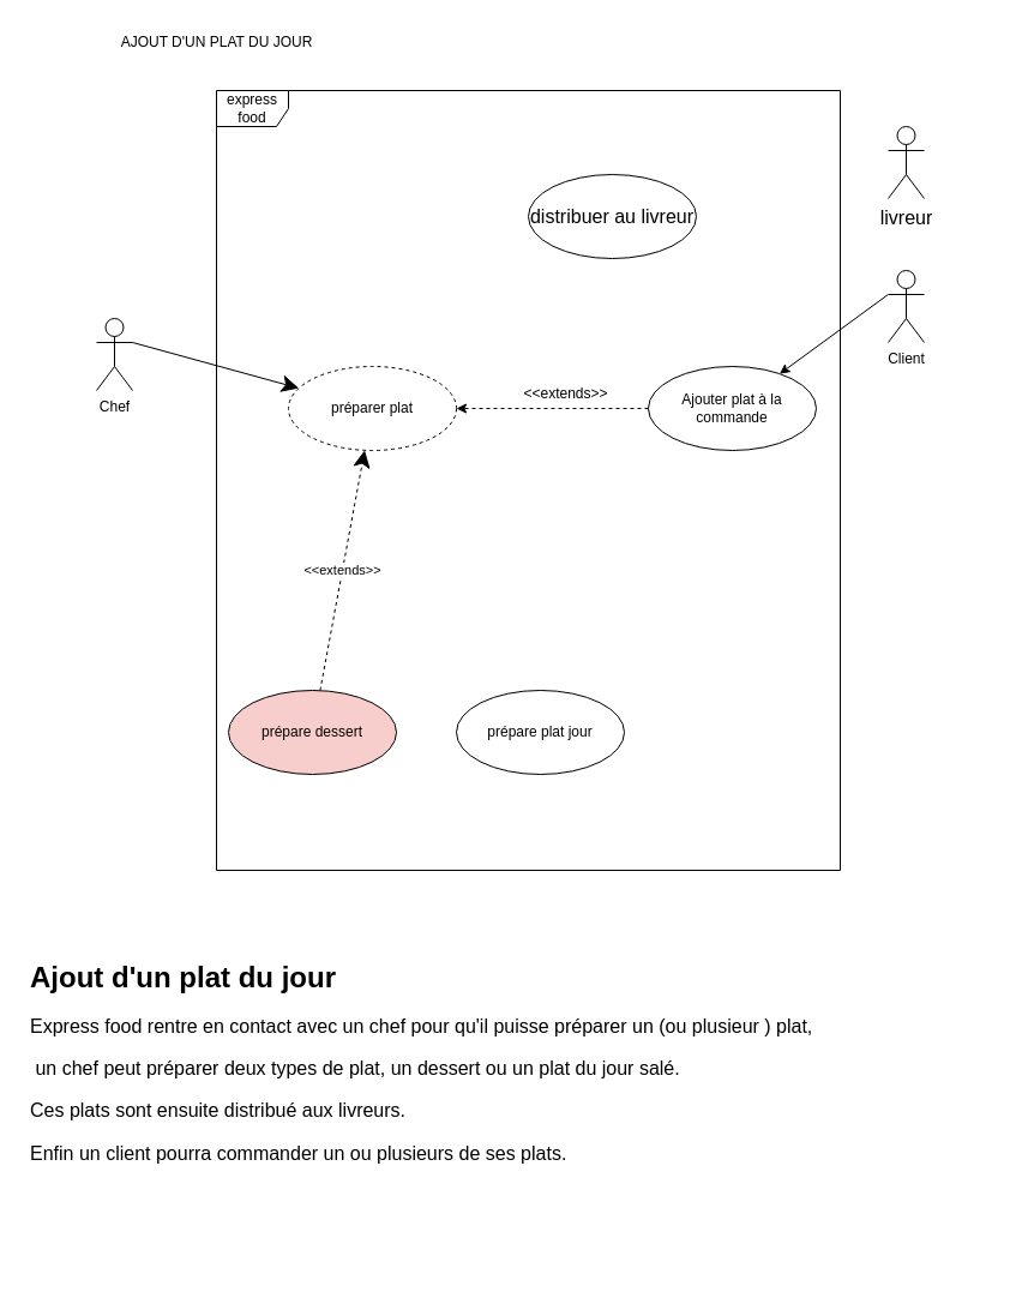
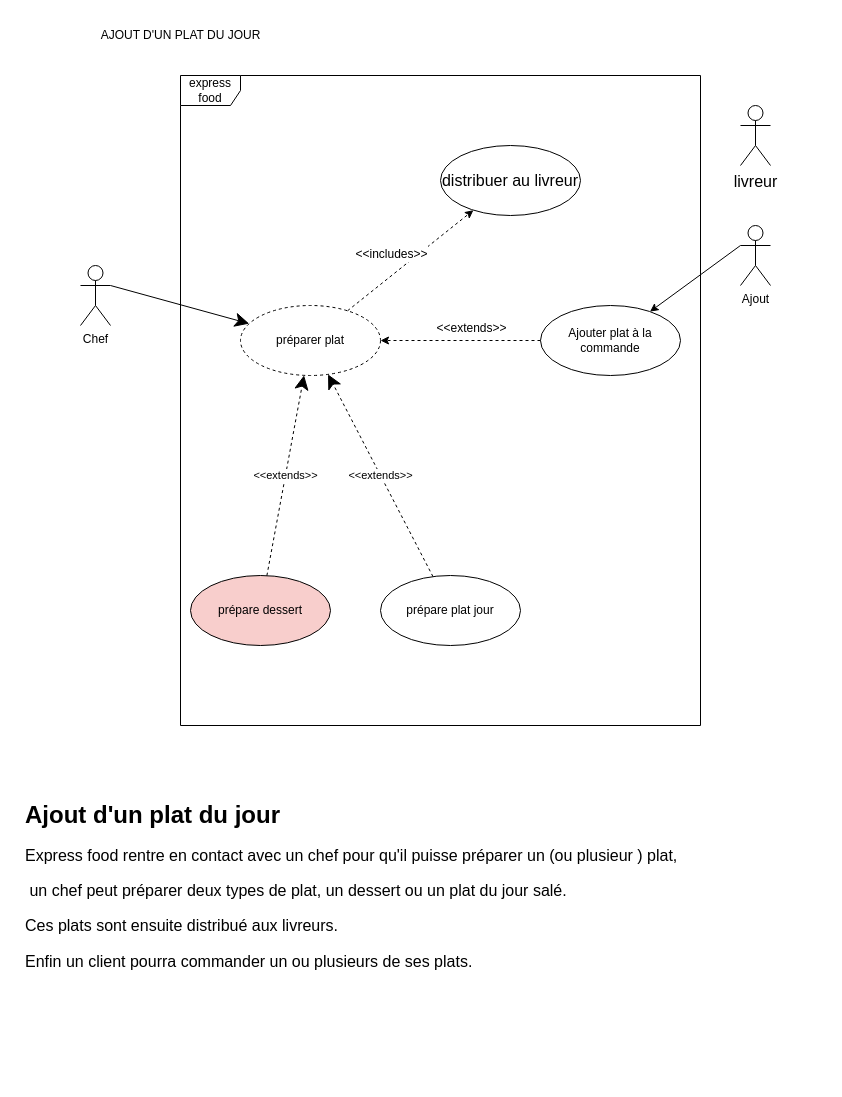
+ <mxCell id="17" value="" style="endArrow=classic;html=1;rounded=0;fontSize=16;dashed=1;endFill=1;" parent="1" source="5" target="16" edge="1"><mxGeometry width="50" height="50" relative="1" as="geometry"><mxPoint x="340" y="285" as="sourcePoint" /><mxPoint x="390" y="235" as="targetPoint" /><Array as="points" /></mxGeometry></mxCell>
+ <mxCell id="18" value="&lt;font style=&quot;font-size: 12px;&quot;&gt;&amp;lt;&amp;lt;includes&amp;gt;&amp;gt;&lt;/font&gt;" style="edgeLabel;html=1;align=center;verticalAlign=middle;resizable=0;points=[];fontSize=16;" parent="17" vertex="1" connectable="0"><mxGeometry x="0.206" y="-2" relative="1" as="geometry"><mxPoint x="-34" as="offset" /></mxGeometry></mxCell>
- <mxCell id="11" value="Client" style="shape=umlActor;verticalLabelPosition=bottom;verticalAlign=top;html=1;" parent="1" vertex="1"><mxGeometry x="740" y="225" width="30" height="60" as="geometry" /></mxCell>
+ <mxCell id="11" value="Ajout" style="shape=umlActor;verticalLabelPosition=bottom;verticalAlign=top;html=1;" parent="1" vertex="1"><mxGeometry x="740" y="225" width="30" height="60" as="geometry" /></mxCell>
+ <mxCell id="9" value="&amp;lt;&amp;lt;extends&amp;gt;&amp;gt;" style="endArrow=classic;endSize=12;dashed=1;html=1;rounded=0;endFill=1;" parent="1" source="7" target="5" edge="1"><mxGeometry width="160" relative="1" as="geometry"><mxPoint x="300" y="255" as="sourcePoint" /><mxPoint x="460" y="255" as="targetPoint" /><Array as="points" /></mxGeometry></mxCell>
